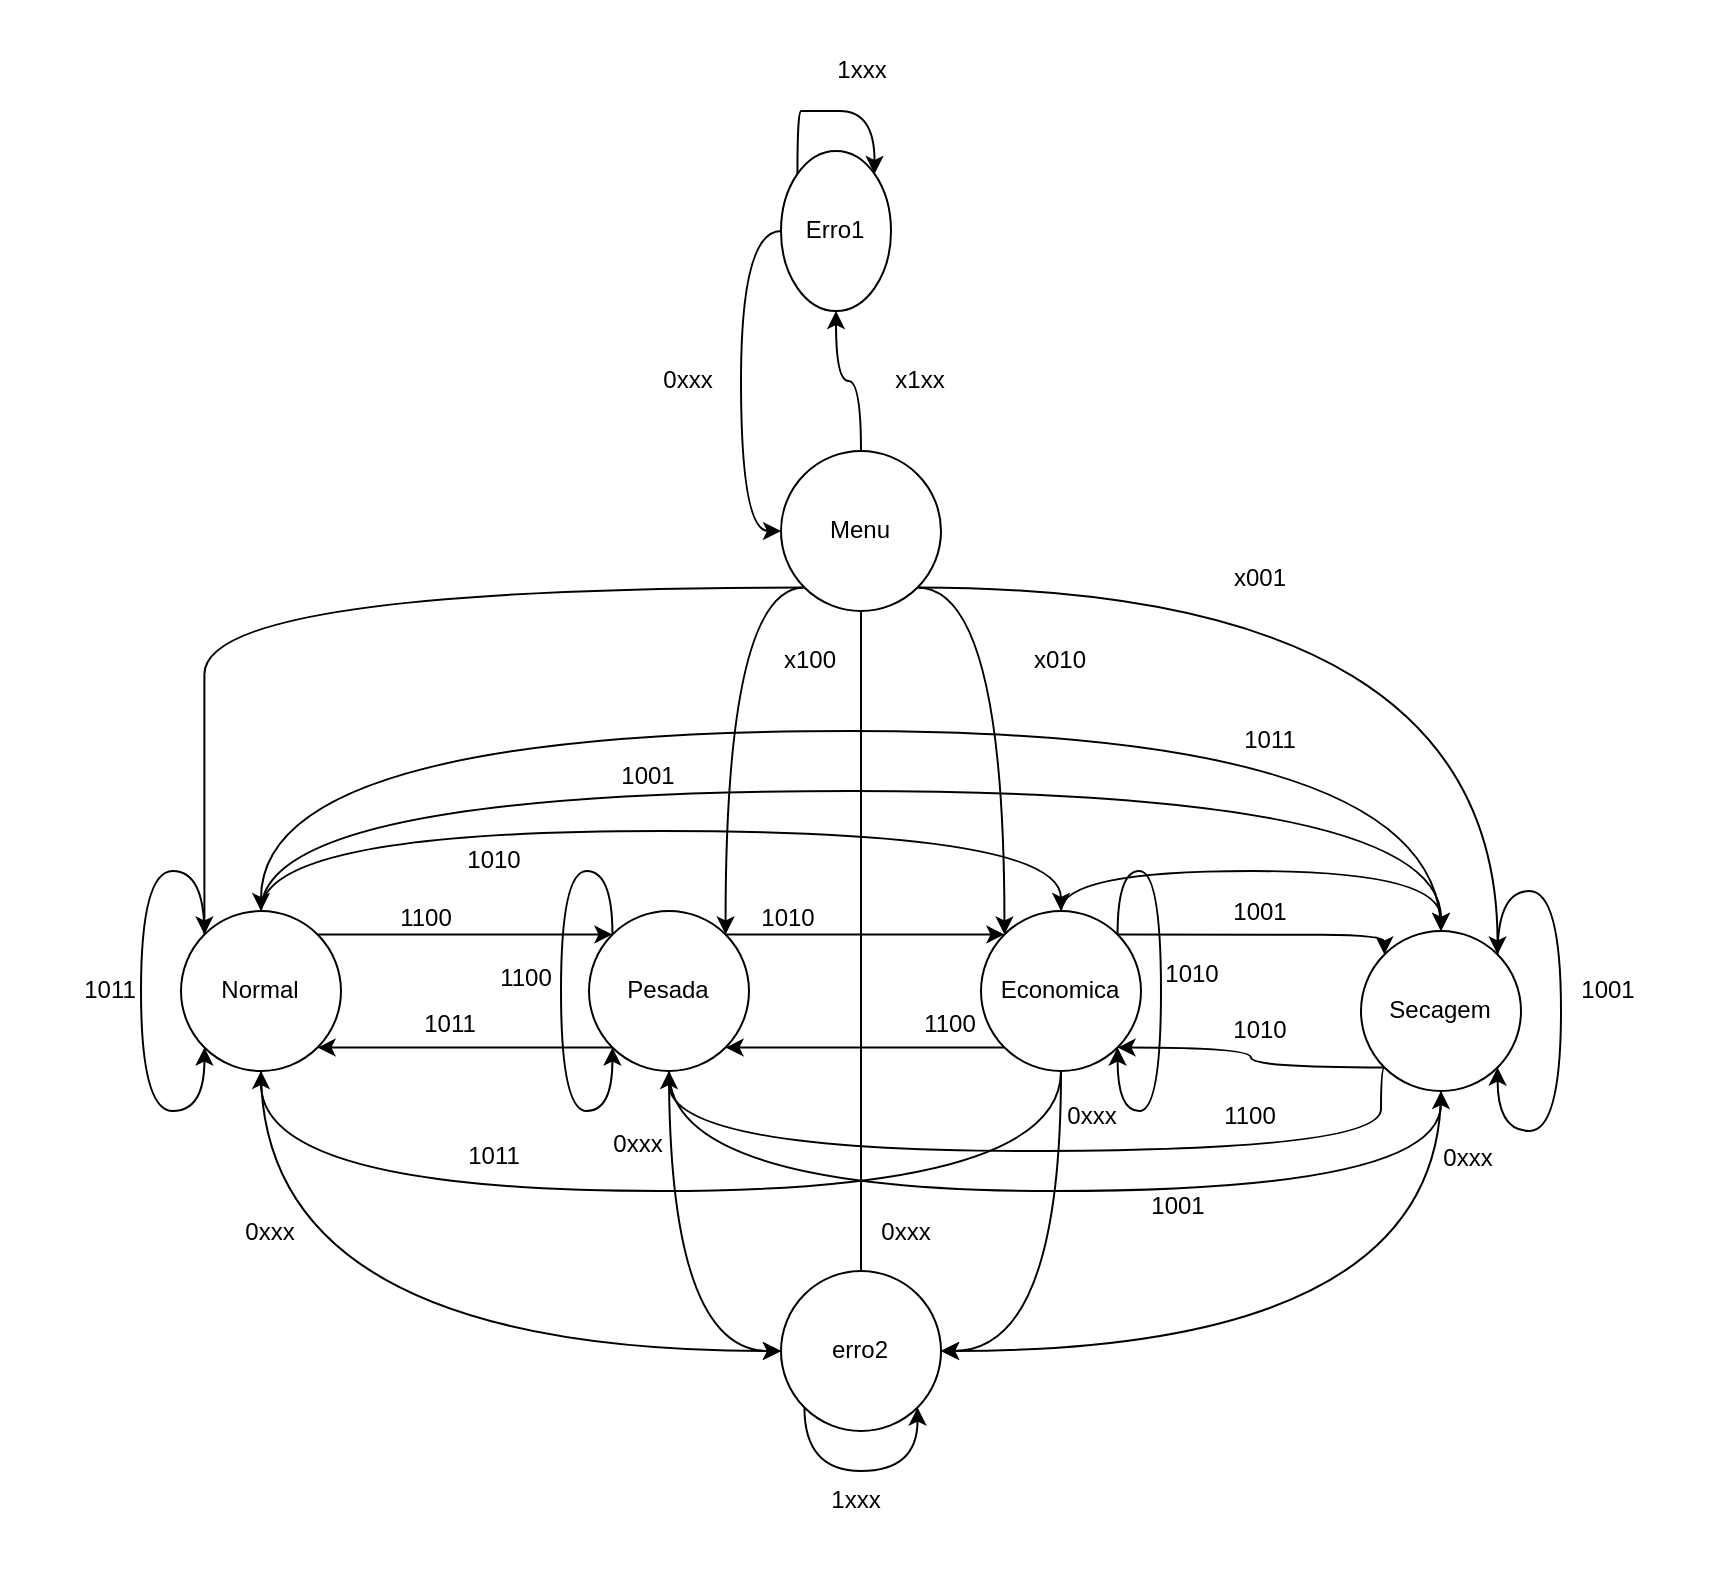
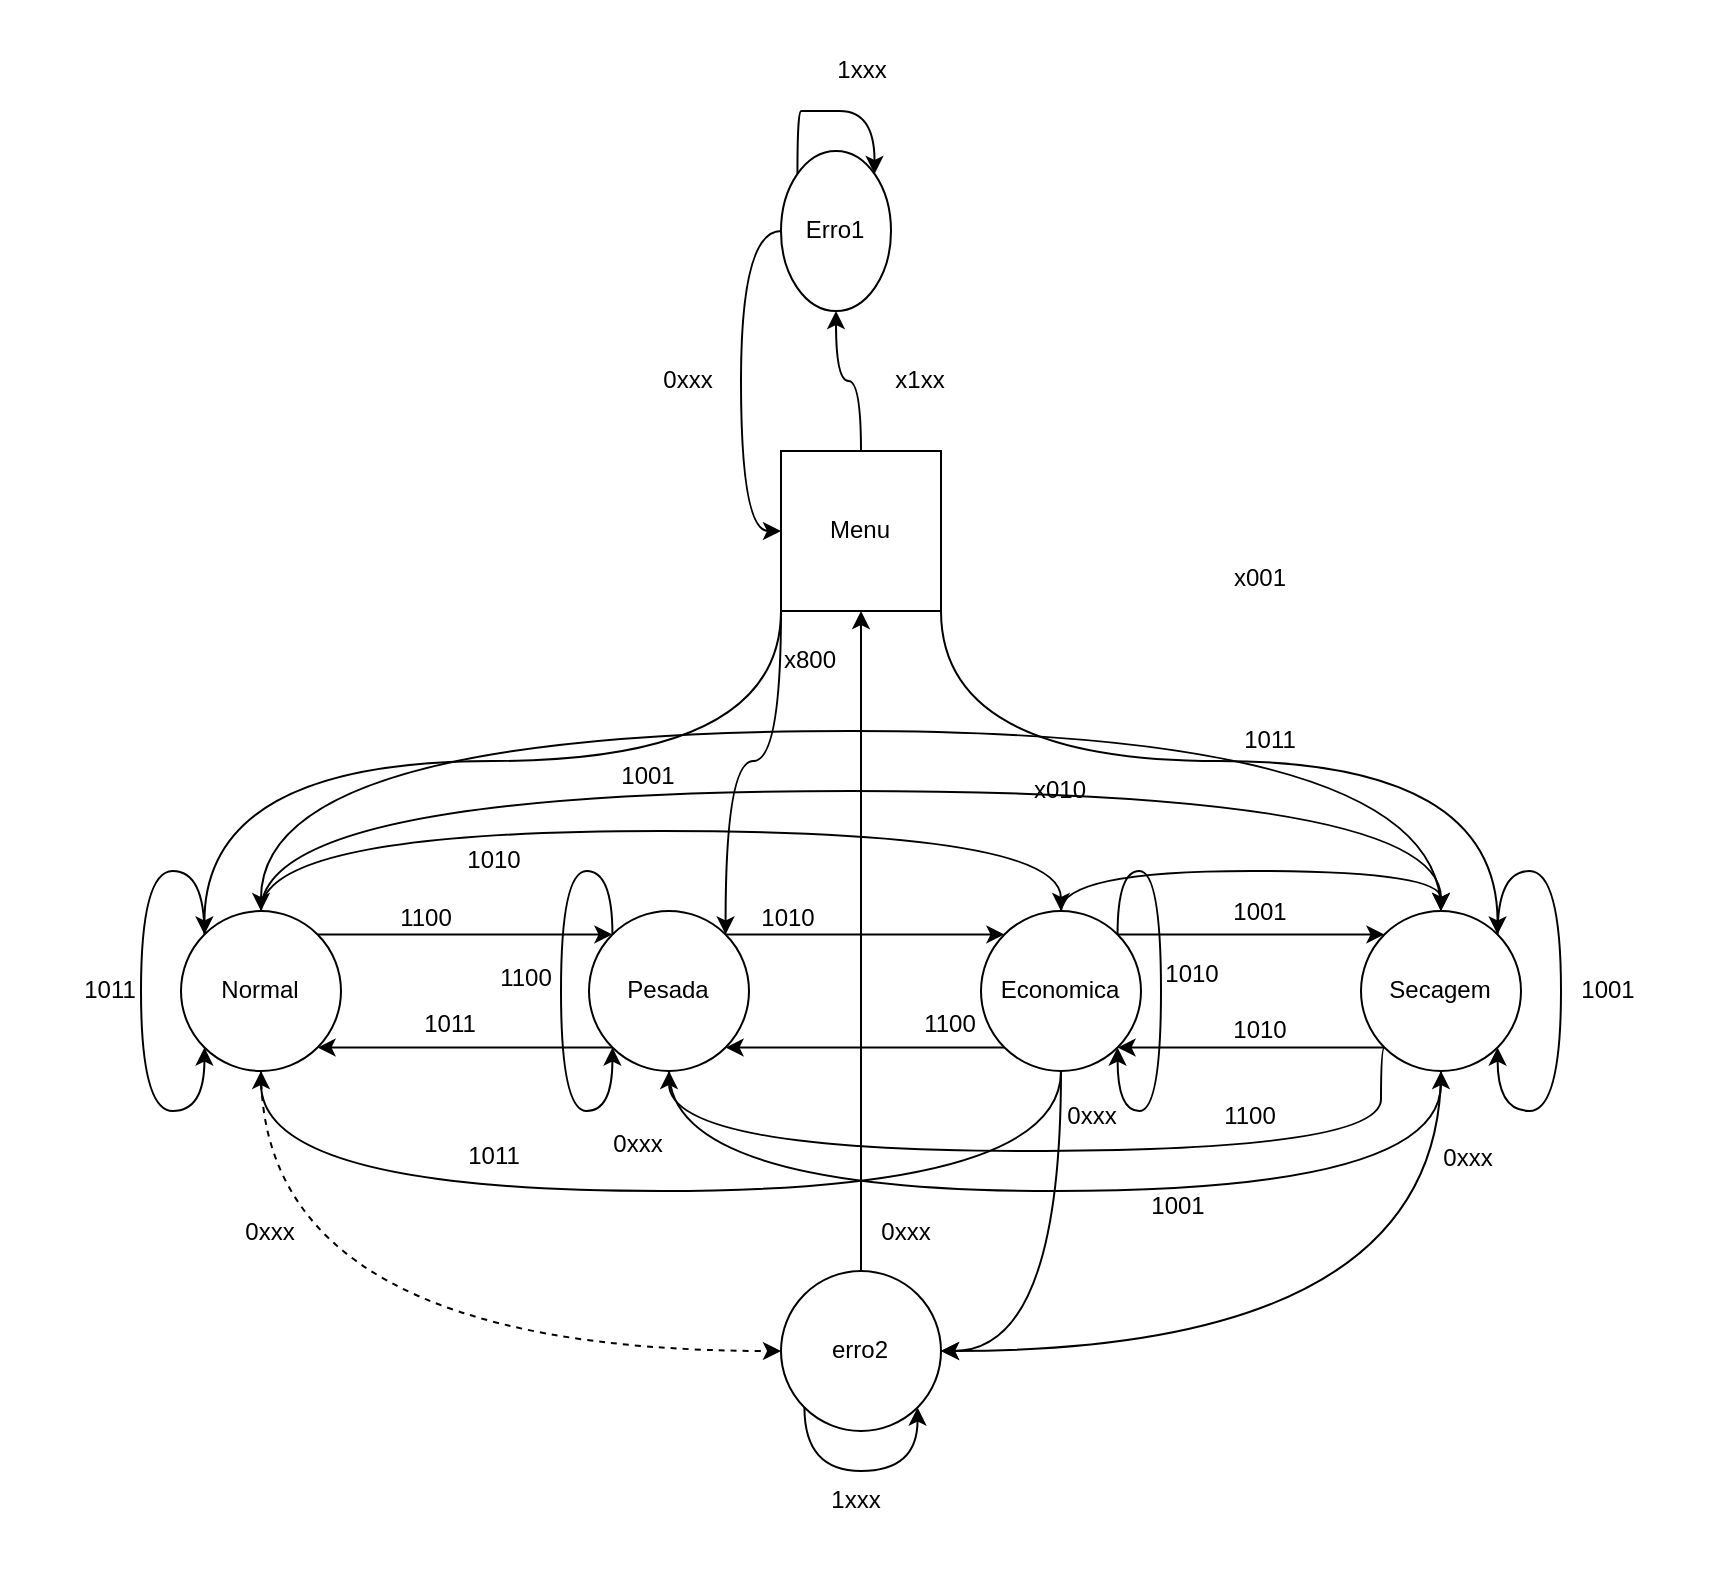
- <mxCell id="28" value="Menu" style="ellipse;whiteSpace=wrap;html=1;aspect=fixed;" vertex="1" parent="1"><mxGeometry x="390" y="225" width="80" height="80" as="geometry" /></mxCell>
+ <mxCell id="28" value="Menu" style="whiteSpace=wrap;html=1;aspect=fixed;rounded=0;" vertex="1" parent="1"><mxGeometry x="390" y="225" width="80" height="80" as="geometry" /></mxCell>
- <mxCell id="29" style="edgeStyle=orthogonalEdgeStyle;curved=1;rounded=0;orthogonalLoop=1;jettySize=auto;html=1;exitX=0.5;exitY=0;exitDx=0;exitDy=0;entryX=0.5;entryY=1;entryDx=0;entryDy=0;endArrow=none;" edge="1" parent="1" source="30" target="28"><mxGeometry relative="1" as="geometry" /></mxCell>
+ <mxCell id="29" style="edgeStyle=orthogonalEdgeStyle;curved=1;rounded=0;orthogonalLoop=1;jettySize=auto;html=1;exitX=0.5;exitY=0;exitDx=0;exitDy=0;entryX=0.5;entryY=1;entryDx=0;entryDy=0;" edge="1" parent="1" source="30" target="28"><mxGeometry relative="1" as="geometry" /></mxCell>
- <mxCell id="35" value="x100" style="text;html=1;strokeColor=none;fillColor=none;align=center;verticalAlign=middle;whiteSpace=wrap;rounded=0;" vertex="1" parent="1"><mxGeometry x="370" y="315" width="70" height="30" as="geometry" /></mxCell>
+ <mxCell id="35" value="x800" style="text;html=1;strokeColor=none;fillColor=none;align=center;verticalAlign=middle;whiteSpace=wrap;rounded=0;" vertex="1" parent="1"><mxGeometry x="370" y="315" width="70" height="30" as="geometry" /></mxCell>
- <mxCell id="34" value="x010" style="text;html=1;strokeColor=none;fillColor=none;align=center;verticalAlign=middle;whiteSpace=wrap;rounded=0;" vertex="1" parent="1"><mxGeometry x="495" y="315" width="70" height="30" as="geometry" /></mxCell>
+ <mxCell id="34" value="x010" style="text;html=1;strokeColor=none;fillColor=none;align=center;verticalAlign=middle;whiteSpace=wrap;rounded=0;" vertex="1" parent="1"><mxGeometry x="495" y="380" width="70" height="30" as="geometry" /></mxCell>
- <mxCell id="25" style="edgeStyle=orthogonalEdgeStyle;curved=1;rounded=0;orthogonalLoop=1;jettySize=auto;html=1;exitX=1;exitY=1;exitDx=0;exitDy=0;entryX=0;entryY=0;entryDx=0;entryDy=0;" edge="1" parent="1" source="28" target="17"><mxGeometry relative="1" as="geometry" /></mxCell>
- <mxCell id="22" value="Secagem" style="ellipse;whiteSpace=wrap;html=1;aspect=fixed;" vertex="1" parent="1"><mxGeometry x="680" y="465" width="80" height="80" as="geometry" /></mxCell>
+ <mxCell id="22" value="Secagem" style="ellipse;whiteSpace=wrap;html=1;aspect=fixed;" vertex="1" parent="1"><mxGeometry x="680" y="455" width="80" height="80" as="geometry" /></mxCell>
- <mxCell id="8" style="edgeStyle=orthogonalEdgeStyle;curved=1;rounded=0;orthogonalLoop=1;jettySize=auto;html=1;exitX=0.5;exitY=1;exitDx=0;exitDy=0;entryX=0;entryY=0.5;entryDx=0;entryDy=0;" edge="1" parent="1" source="11" target="30"><mxGeometry relative="1" as="geometry" /></mxCell>
- <mxCell id="4" style="edgeStyle=orthogonalEdgeStyle;curved=1;rounded=0;orthogonalLoop=1;jettySize=auto;html=1;exitX=0.5;exitY=1;exitDx=0;exitDy=0;entryX=0;entryY=0.5;entryDx=0;entryDy=0;" edge="1" parent="1" source="6" target="30"><mxGeometry relative="1" as="geometry" /></mxCell>
+ <mxCell id="4" style="edgeStyle=orthogonalEdgeStyle;curved=1;rounded=0;orthogonalLoop=1;jettySize=auto;html=1;exitX=0.5;exitY=1;exitDx=0;exitDy=0;entryX=0;entryY=0.5;entryDx=0;entryDy=0;dashed=1;" edge="1" parent="1" source="6" target="30"><mxGeometry relative="1" as="geometry" /></mxCell>
